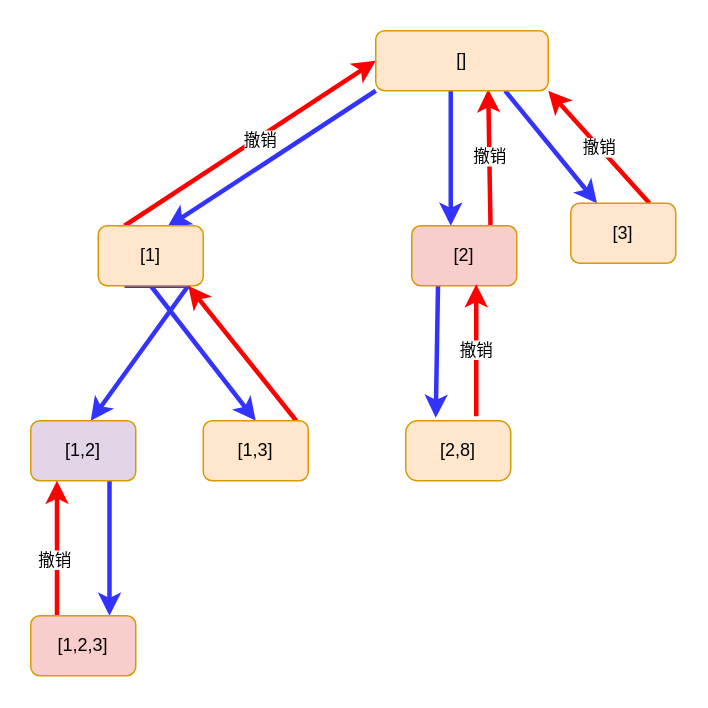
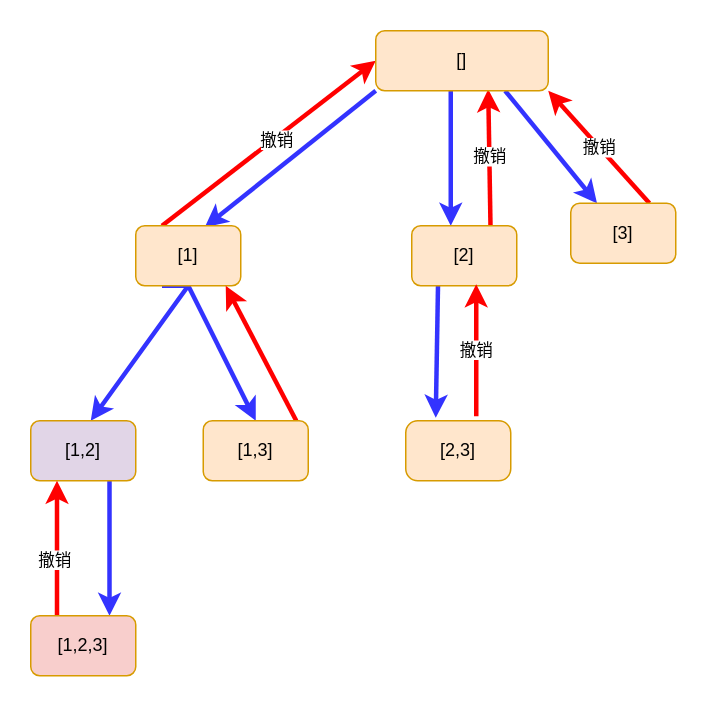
- <mxCell id="9" value="[1]" style="rounded=1;whiteSpace=wrap;html=1;fillColor=#ffe6cc;strokeColor=#d79b00;" vertex="1" parent="1"><mxGeometry x="65" y="150" width="70" height="40" as="geometry" /></mxCell>
+ <mxCell id="9" value="[1]" style="rounded=1;whiteSpace=wrap;html=1;fillColor=#ffe6cc;strokeColor=#d79b00;" vertex="1" parent="1"><mxGeometry x="90" y="150" width="70" height="40" as="geometry" /></mxCell>
- <mxCell id="12" value="[2]" style="rounded=1;whiteSpace=wrap;html=1;fillColor=#f8cecc;strokeColor=#d79b00;" vertex="1" parent="1"><mxGeometry x="274" y="150" width="70" height="40" as="geometry" /></mxCell>
+ <mxCell id="12" value="[2]" style="rounded=1;whiteSpace=wrap;html=1;fillColor=#ffe6cc;strokeColor=#d79b00;" vertex="1" parent="1"><mxGeometry x="274" y="150" width="70" height="40" as="geometry" /></mxCell>
- <mxCell id="20" value="[2,8]" style="rounded=1;whiteSpace=wrap;html=1;fillColor=#ffe6cc;strokeColor=#d79b00;arcSize=20;" vertex="1" parent="1"><mxGeometry x="270" y="280" width="70" height="40" as="geometry" /></mxCell>
+ <mxCell id="20" value="[2,3]" style="rounded=1;whiteSpace=wrap;html=1;fillColor=#ffe6cc;strokeColor=#d79b00;arcSize=20;" vertex="1" parent="1"><mxGeometry x="270" y="280" width="70" height="40" as="geometry" /></mxCell>
